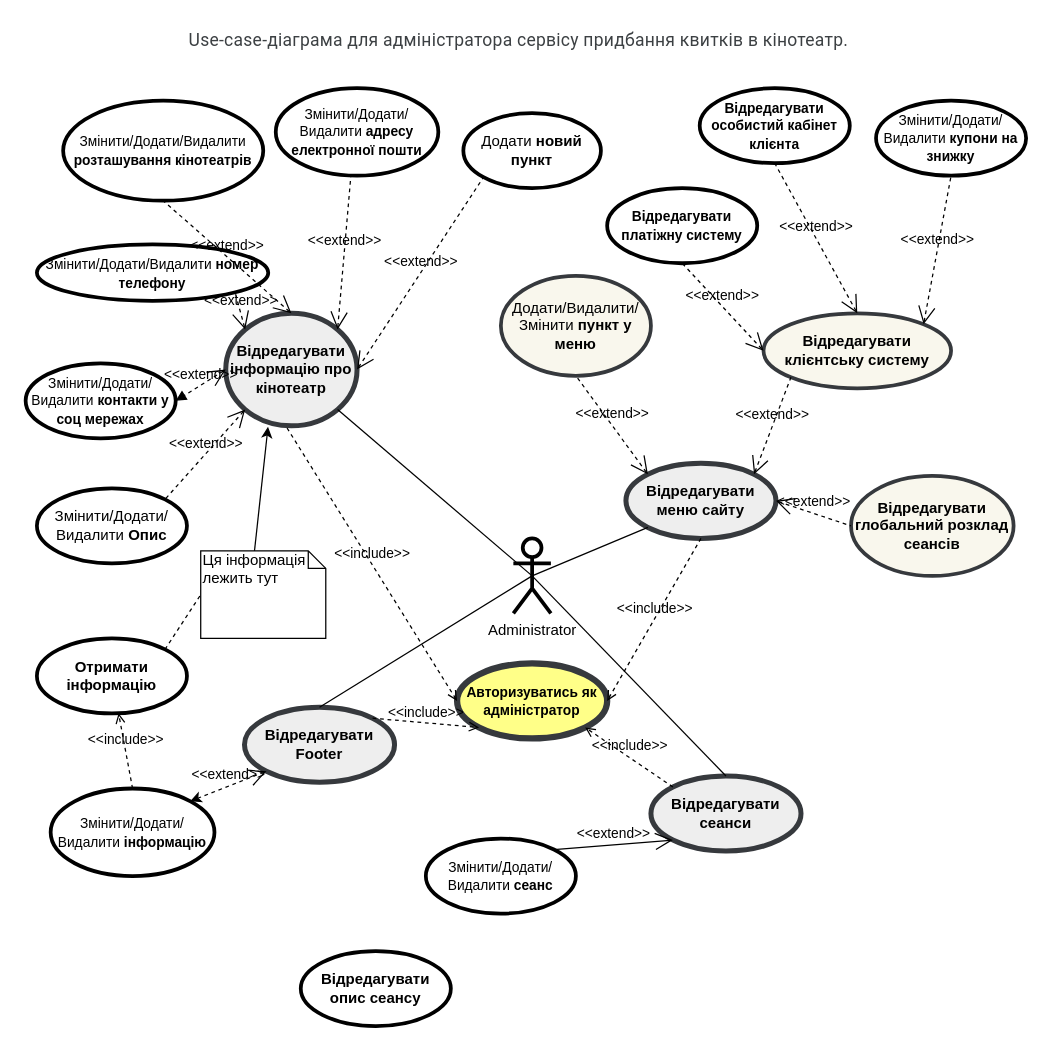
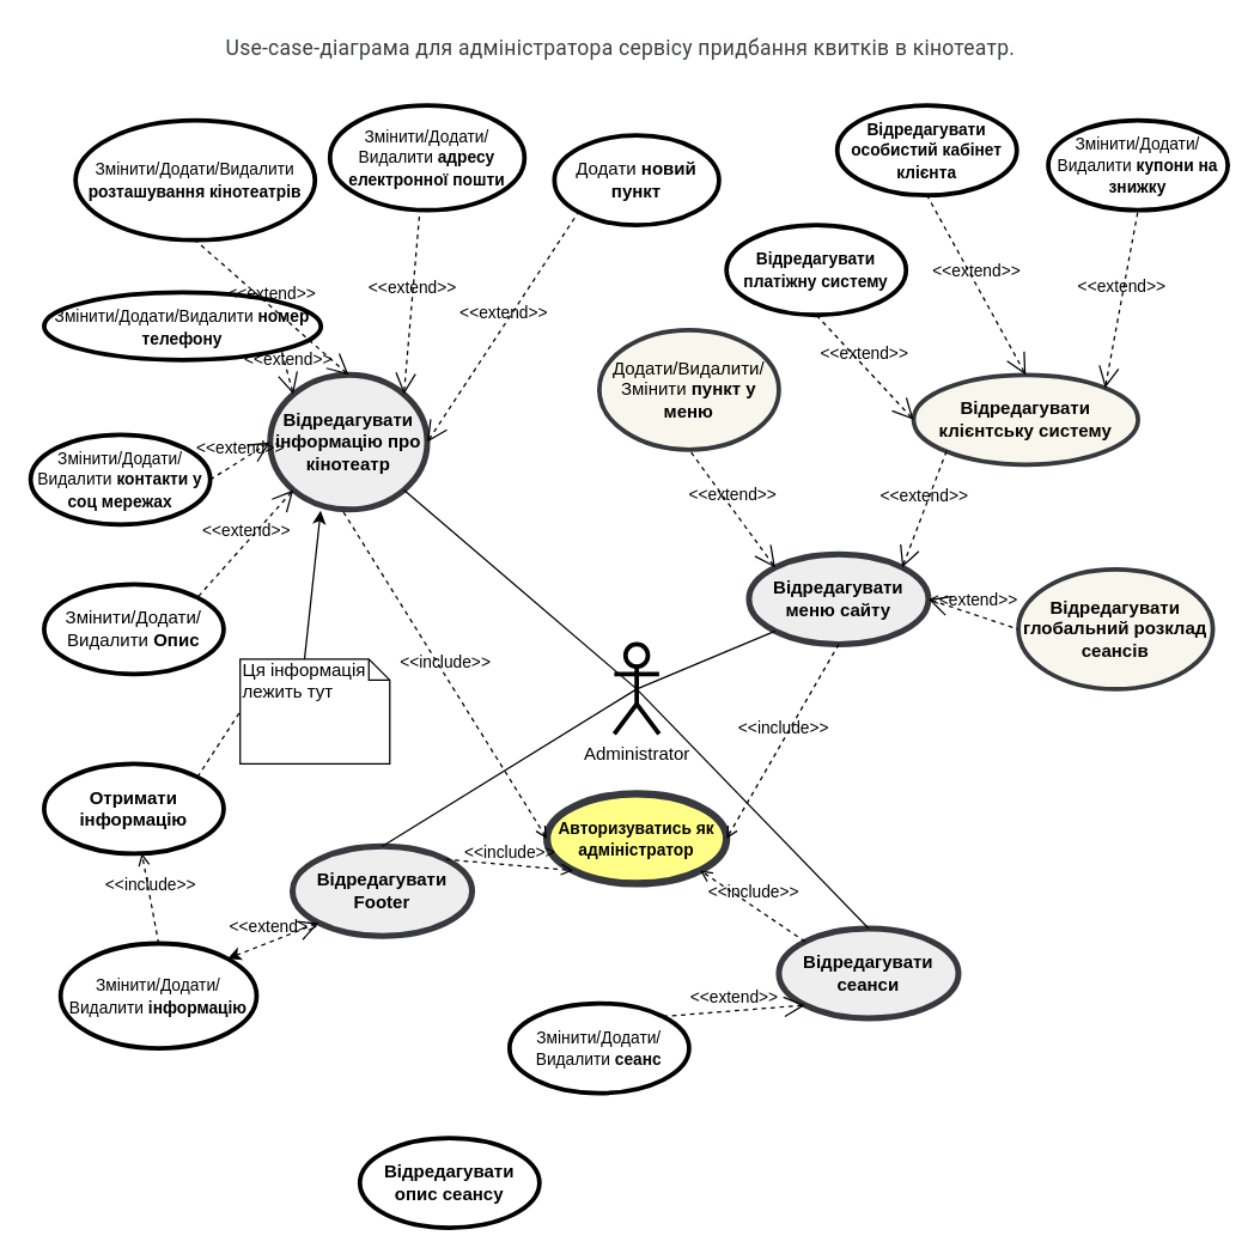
- <mxCell id="26" value="&amp;lt;&amp;lt;extend&amp;gt;&amp;gt;" style="edgeStyle=none;html=1;startArrow=open;endArrow=block;startSize=12;verticalAlign=bottom;dashed=1;labelBackgroundColor=none;entryX=1;entryY=0.5;entryDx=0;entryDy=0;exitX=0;exitY=0.5;exitDx=0;exitDy=0;" edge="1" parent="1" source="6" target="18"><mxGeometry width="160" relative="1" as="geometry"><mxPoint x="290" y="290" as="sourcePoint" /><mxPoint x="450" y="290" as="targetPoint" /></mxGeometry></mxCell>
+ <mxCell id="26" value="&amp;lt;&amp;lt;extend&amp;gt;&amp;gt;" style="edgeStyle=none;html=1;startArrow=open;endArrow=none;startSize=12;verticalAlign=bottom;dashed=1;labelBackgroundColor=none;entryX=1;entryY=0.5;entryDx=0;entryDy=0;exitX=0;exitY=0.5;exitDx=0;exitDy=0;" edge="1" parent="1" source="6" target="18"><mxGeometry width="160" relative="1" as="geometry"><mxPoint x="290" y="290" as="sourcePoint" /><mxPoint x="450" y="290" as="targetPoint" /></mxGeometry></mxCell>
- <mxCell id="49" value="&amp;lt;&amp;lt;extend&amp;gt;&amp;gt;" style="edgeStyle=none;html=1;startArrow=open;endArrow=none;startSize=12;verticalAlign=bottom;dashed=0;labelBackgroundColor=none;exitX=0;exitY=1;exitDx=0;exitDy=0;entryX=1;entryY=0;entryDx=0;entryDy=0;" edge="1" parent="1" source="5" target="48"><mxGeometry width="160" relative="1" as="geometry"><mxPoint x="370" y="700" as="sourcePoint" /><mxPoint x="530" y="700" as="targetPoint" /></mxGeometry></mxCell>
+ <mxCell id="49" value="&amp;lt;&amp;lt;extend&amp;gt;&amp;gt;" style="edgeStyle=none;html=1;startArrow=open;endArrow=none;startSize=12;verticalAlign=bottom;dashed=1;labelBackgroundColor=none;exitX=0;exitY=1;exitDx=0;exitDy=0;entryX=1;entryY=0;entryDx=0;entryDy=0;" edge="1" parent="1" source="5" target="48"><mxGeometry width="160" relative="1" as="geometry"><mxPoint x="370" y="700" as="sourcePoint" /><mxPoint x="530" y="700" as="targetPoint" /></mxGeometry></mxCell>
